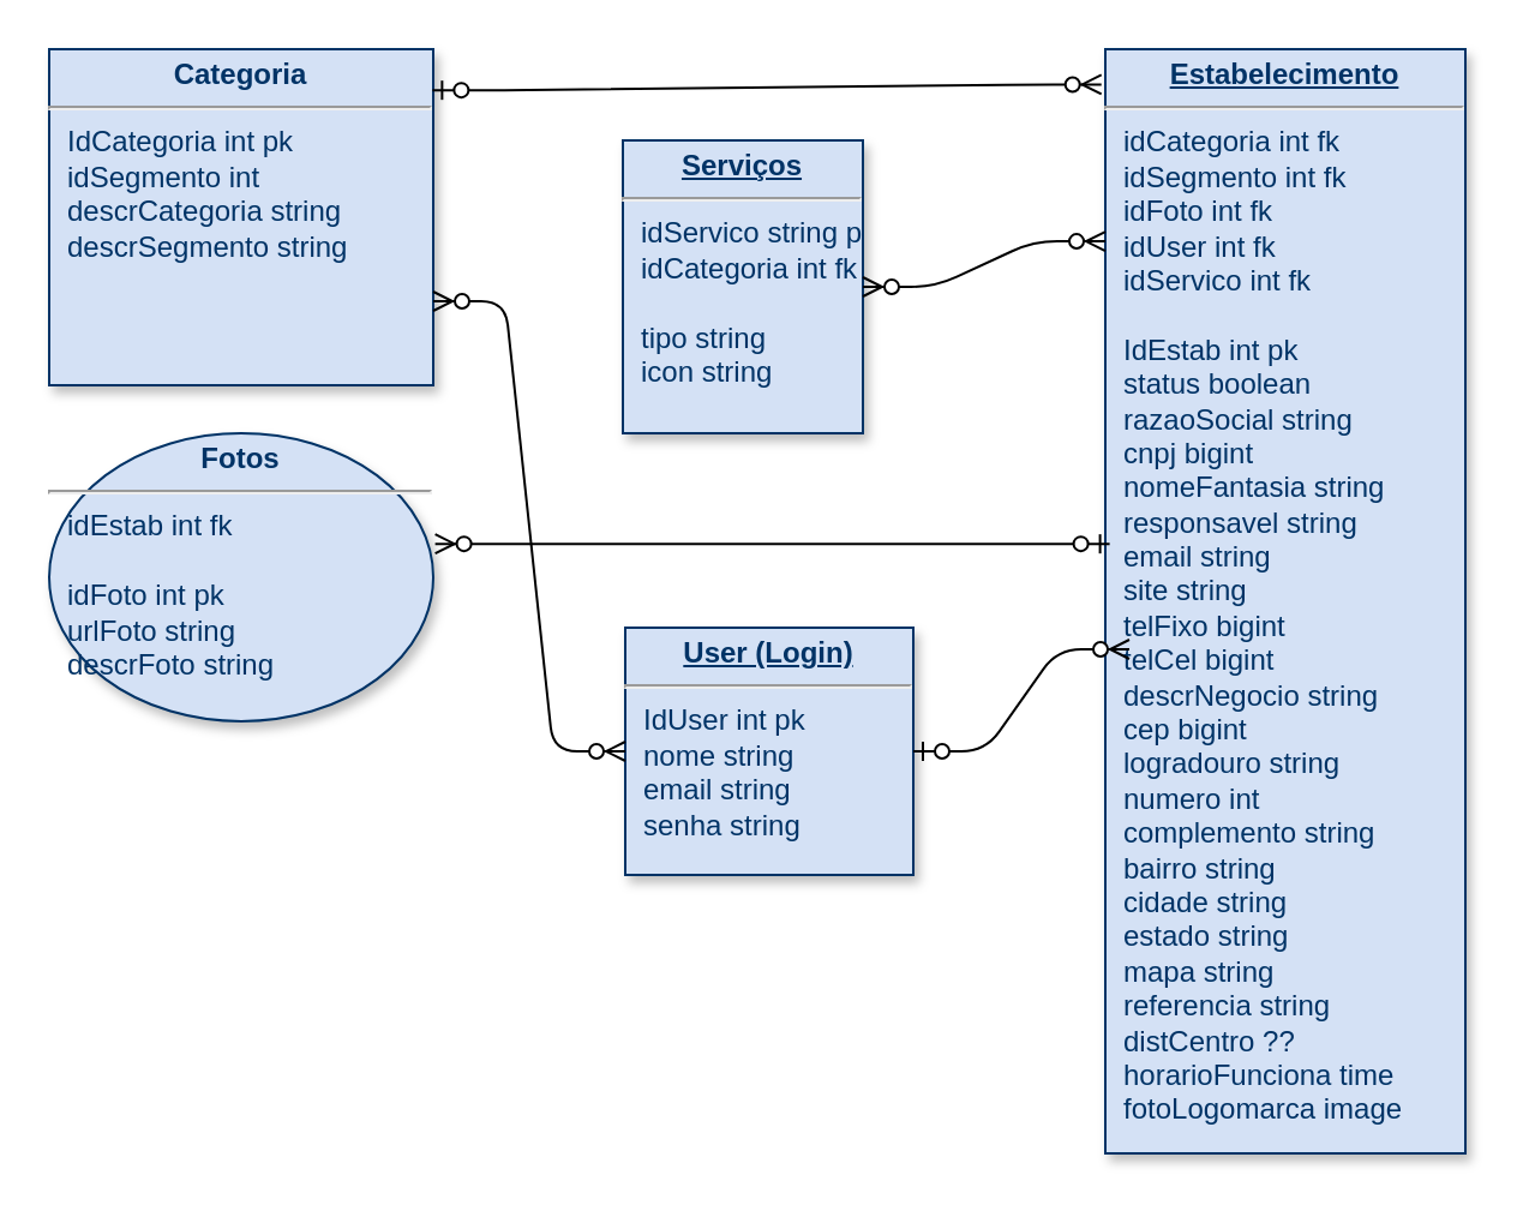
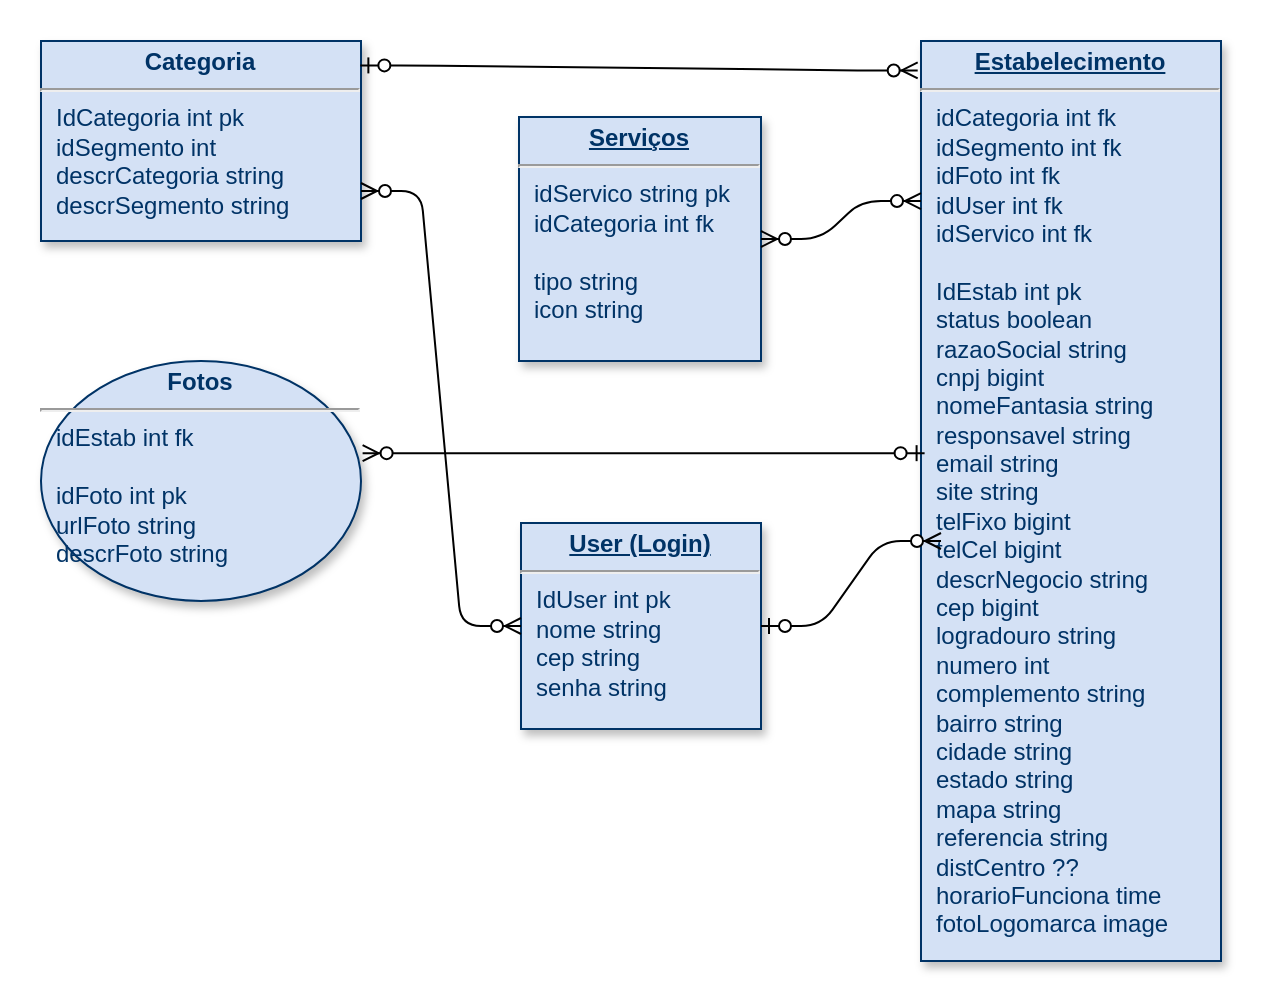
- <mxCell id="3" value="&lt;p style=&quot;margin: 4px 0px 0px ; text-align: center&quot;&gt;&lt;strong&gt;&lt;font style=&quot;font-size: 12px&quot;&gt;Categoria&lt;/font&gt;&lt;/strong&gt;&lt;/p&gt;&lt;hr&gt;&lt;p style=&quot;margin: 0px 0px 0px 8px&quot;&gt;IdCategoria int pk&lt;br&gt;&lt;/p&gt;&lt;p style=&quot;margin: 0px 0px 0px 8px&quot;&gt;&lt;font style=&quot;font-size: 12px&quot;&gt;idSegmento int&lt;br&gt;&lt;/font&gt;&lt;/p&gt;&lt;p style=&quot;margin: 0px 0px 0px 8px&quot;&gt;&lt;font style=&quot;font-size: 12px&quot;&gt;descrCategoria string&lt;/font&gt;&lt;/p&gt;&lt;p style=&quot;margin: 0px 0px 0px 8px&quot;&gt;descrSegmento string&lt;br&gt;&lt;/p&gt;" style="verticalAlign=top;align=left;overflow=fill;fontSize=12;fontFamily=Helvetica;html=1;strokeColor=#003366;shadow=1;fillColor=#D4E1F5;fontColor=#003366" parent="1" vertex="1"><mxGeometry x="20" y="20" width="160" height="140" as="geometry" /></mxCell>
+ <mxCell id="3" value="&lt;p style=&quot;margin: 4px 0px 0px ; text-align: center&quot;&gt;&lt;strong&gt;&lt;font style=&quot;font-size: 12px&quot;&gt;Categoria&lt;/font&gt;&lt;/strong&gt;&lt;/p&gt;&lt;hr&gt;&lt;p style=&quot;margin: 0px 0px 0px 8px&quot;&gt;IdCategoria int pk&lt;br&gt;&lt;/p&gt;&lt;p style=&quot;margin: 0px 0px 0px 8px&quot;&gt;&lt;font style=&quot;font-size: 12px&quot;&gt;idSegmento int&lt;br&gt;&lt;/font&gt;&lt;/p&gt;&lt;p style=&quot;margin: 0px 0px 0px 8px&quot;&gt;&lt;font style=&quot;font-size: 12px&quot;&gt;descrCategoria string&lt;/font&gt;&lt;/p&gt;&lt;p style=&quot;margin: 0px 0px 0px 8px&quot;&gt;descrSegmento string&lt;br&gt;&lt;/p&gt;" style="verticalAlign=top;align=left;overflow=fill;fontSize=12;fontFamily=Helvetica;html=1;strokeColor=#003366;shadow=1;fillColor=#D4E1F5;fontColor=#003366" parent="1" vertex="1"><mxGeometry x="20" y="20" width="160" height="100" as="geometry" /></mxCell>
- <mxCell id="2" value="&lt;p style=&quot;margin: 4px 0px 0px ; text-align: center ; text-decoration: underline&quot;&gt;&lt;strong&gt;&lt;font style=&quot;font-size: 12px&quot;&gt;Serviços&lt;/font&gt;&lt;/strong&gt;&lt;/p&gt;&lt;hr&gt;&lt;p style=&quot;margin: 0px 0px 0px 8px&quot;&gt;&lt;font style=&quot;font-size: 12px&quot;&gt;idServico string pk&lt;br&gt;&lt;/font&gt;&lt;/p&gt;&lt;p style=&quot;margin: 0px 0px 0px 8px&quot;&gt;&lt;font style=&quot;font-size: 12px&quot;&gt;idCategoria int fk&lt;/font&gt;&lt;/p&gt;&lt;p style=&quot;margin: 0px 0px 0px 8px&quot;&gt;&lt;br&gt;&lt;/p&gt;&lt;p style=&quot;margin: 0px 0px 0px 8px&quot;&gt;&lt;font style=&quot;font-size: 12px&quot;&gt;tipo string&lt;/font&gt;&lt;/p&gt;&lt;p style=&quot;margin: 0px 0px 0px 8px&quot;&gt;&lt;font style=&quot;font-size: 12px&quot;&gt;icon string&lt;/font&gt;&lt;/p&gt;" style="verticalAlign=top;align=left;overflow=fill;fontSize=12;fontFamily=Helvetica;html=1;strokeColor=#003366;shadow=1;fillColor=#D4E1F5;fontColor=#003366" parent="1" vertex="1"><mxGeometry x="259" y="58" width="100" height="122" as="geometry" /></mxCell>
+ <mxCell id="2" value="&lt;p style=&quot;margin: 4px 0px 0px ; text-align: center ; text-decoration: underline&quot;&gt;&lt;strong&gt;&lt;font style=&quot;font-size: 12px&quot;&gt;Serviços&lt;/font&gt;&lt;/strong&gt;&lt;/p&gt;&lt;hr&gt;&lt;p style=&quot;margin: 0px 0px 0px 8px&quot;&gt;&lt;font style=&quot;font-size: 12px&quot;&gt;idServico string pk&lt;br&gt;&lt;/font&gt;&lt;/p&gt;&lt;p style=&quot;margin: 0px 0px 0px 8px&quot;&gt;&lt;font style=&quot;font-size: 12px&quot;&gt;idCategoria int fk&lt;/font&gt;&lt;/p&gt;&lt;p style=&quot;margin: 0px 0px 0px 8px&quot;&gt;&lt;br&gt;&lt;/p&gt;&lt;p style=&quot;margin: 0px 0px 0px 8px&quot;&gt;&lt;font style=&quot;font-size: 12px&quot;&gt;tipo string&lt;/font&gt;&lt;/p&gt;&lt;p style=&quot;margin: 0px 0px 0px 8px&quot;&gt;&lt;font style=&quot;font-size: 12px&quot;&gt;icon string&lt;/font&gt;&lt;/p&gt;" style="verticalAlign=top;align=left;overflow=fill;fontSize=12;fontFamily=Helvetica;html=1;strokeColor=#003366;shadow=1;fillColor=#D4E1F5;fontColor=#003366" parent="1" vertex="1"><mxGeometry x="259" y="58" width="121" height="122" as="geometry" /></mxCell>
- <mxCell id="4" value="&lt;p style=&quot;margin: 4px 0px 0px ; text-align: center ; text-decoration: underline&quot;&gt;&lt;strong&gt;&lt;font style=&quot;font-size: 12px&quot;&gt;User (Login)&lt;/font&gt;&lt;/strong&gt;&lt;/p&gt;&lt;hr&gt;&lt;p style=&quot;margin: 0px 0px 0px 8px&quot;&gt;IdUser int pk&lt;/p&gt;&lt;p style=&quot;margin: 0px 0px 0px 8px&quot;&gt;nome string&lt;/p&gt;&lt;p style=&quot;margin: 0px 0px 0px 8px&quot;&gt;email string&lt;/p&gt;&lt;p style=&quot;margin: 0px 0px 0px 8px&quot;&gt;senha string&lt;/p&gt;" style="verticalAlign=top;align=left;overflow=fill;fontSize=12;fontFamily=Helvetica;html=1;strokeColor=#003366;shadow=1;fillColor=#D4E1F5;fontColor=#003366" parent="1" vertex="1"><mxGeometry x="260" y="261" width="120" height="103" as="geometry" /></mxCell>
+ <mxCell id="4" value="&lt;p style=&quot;margin: 4px 0px 0px ; text-align: center ; text-decoration: underline&quot;&gt;&lt;strong&gt;&lt;font style=&quot;font-size: 12px&quot;&gt;User (Login)&lt;/font&gt;&lt;/strong&gt;&lt;/p&gt;&lt;hr&gt;&lt;p style=&quot;margin: 0px 0px 0px 8px&quot;&gt;IdUser int pk&lt;/p&gt;&lt;p style=&quot;margin: 0px 0px 0px 8px&quot;&gt;nome string&lt;/p&gt;&lt;p style=&quot;margin: 0px 0px 0px 8px&quot;&gt;cep string&lt;/p&gt;&lt;p style=&quot;margin: 0px 0px 0px 8px&quot;&gt;senha string&lt;/p&gt;" style="verticalAlign=top;align=left;overflow=fill;fontSize=12;fontFamily=Helvetica;html=1;strokeColor=#003366;shadow=1;fillColor=#D4E1F5;fontColor=#003366" parent="1" vertex="1"><mxGeometry x="260" y="261" width="120" height="103" as="geometry" /></mxCell>
